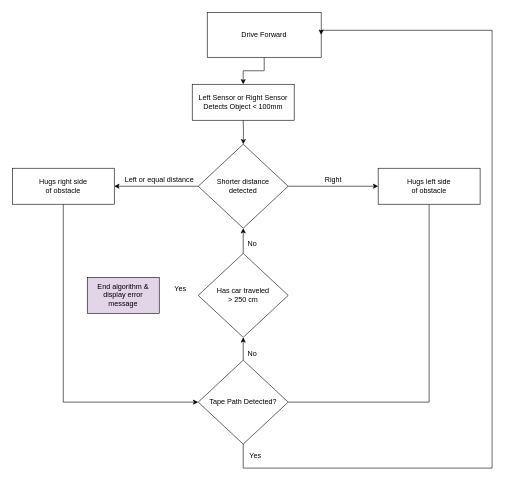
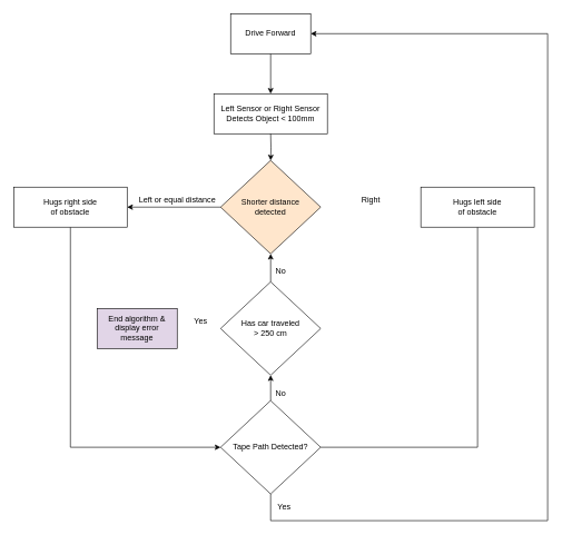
- <mxCell id="3" value="Drive Forward" style="rounded=0;whiteSpace=wrap;html=1;" vertex="1" parent="1"><mxGeometry x="345" y="20" width="190" height="75" as="geometry" /></mxCell>
+ <mxCell id="3" value="Drive Forward" style="rounded=0;whiteSpace=wrap;html=1;" vertex="1" parent="1"><mxGeometry x="345" y="20" width="120" height="60" as="geometry" /></mxCell>
- <mxCell id="14" value="&lt;div&gt;Shorter distance &lt;br&gt;&lt;/div&gt;&lt;div&gt;detected &lt;br&gt;&lt;/div&gt;" style="rhombus;whiteSpace=wrap;html=1;" vertex="1" parent="1"><mxGeometry x="330" y="240" width="150" height="140" as="geometry" /></mxCell>
+ <mxCell id="14" value="&lt;div&gt;Shorter distance &lt;br&gt;&lt;/div&gt;&lt;div&gt;detected &lt;br&gt;&lt;/div&gt;" style="rhombus;whiteSpace=wrap;html=1;fillColor=#ffe6cc;" vertex="1" parent="1"><mxGeometry x="330" y="240" width="150" height="140" as="geometry" /></mxCell>
- <mxCell id="6" value="" style="edgeStyle=orthogonalEdgeStyle;rounded=0;orthogonalLoop=1;jettySize=auto;html=1;exitX=1;exitY=0.5;exitDx=0;exitDy=0;" edge="1" parent="1" source="14" target="11"><mxGeometry relative="1" as="geometry"><mxPoint x="450" y="310" as="sourcePoint" /></mxGeometry></mxCell>
